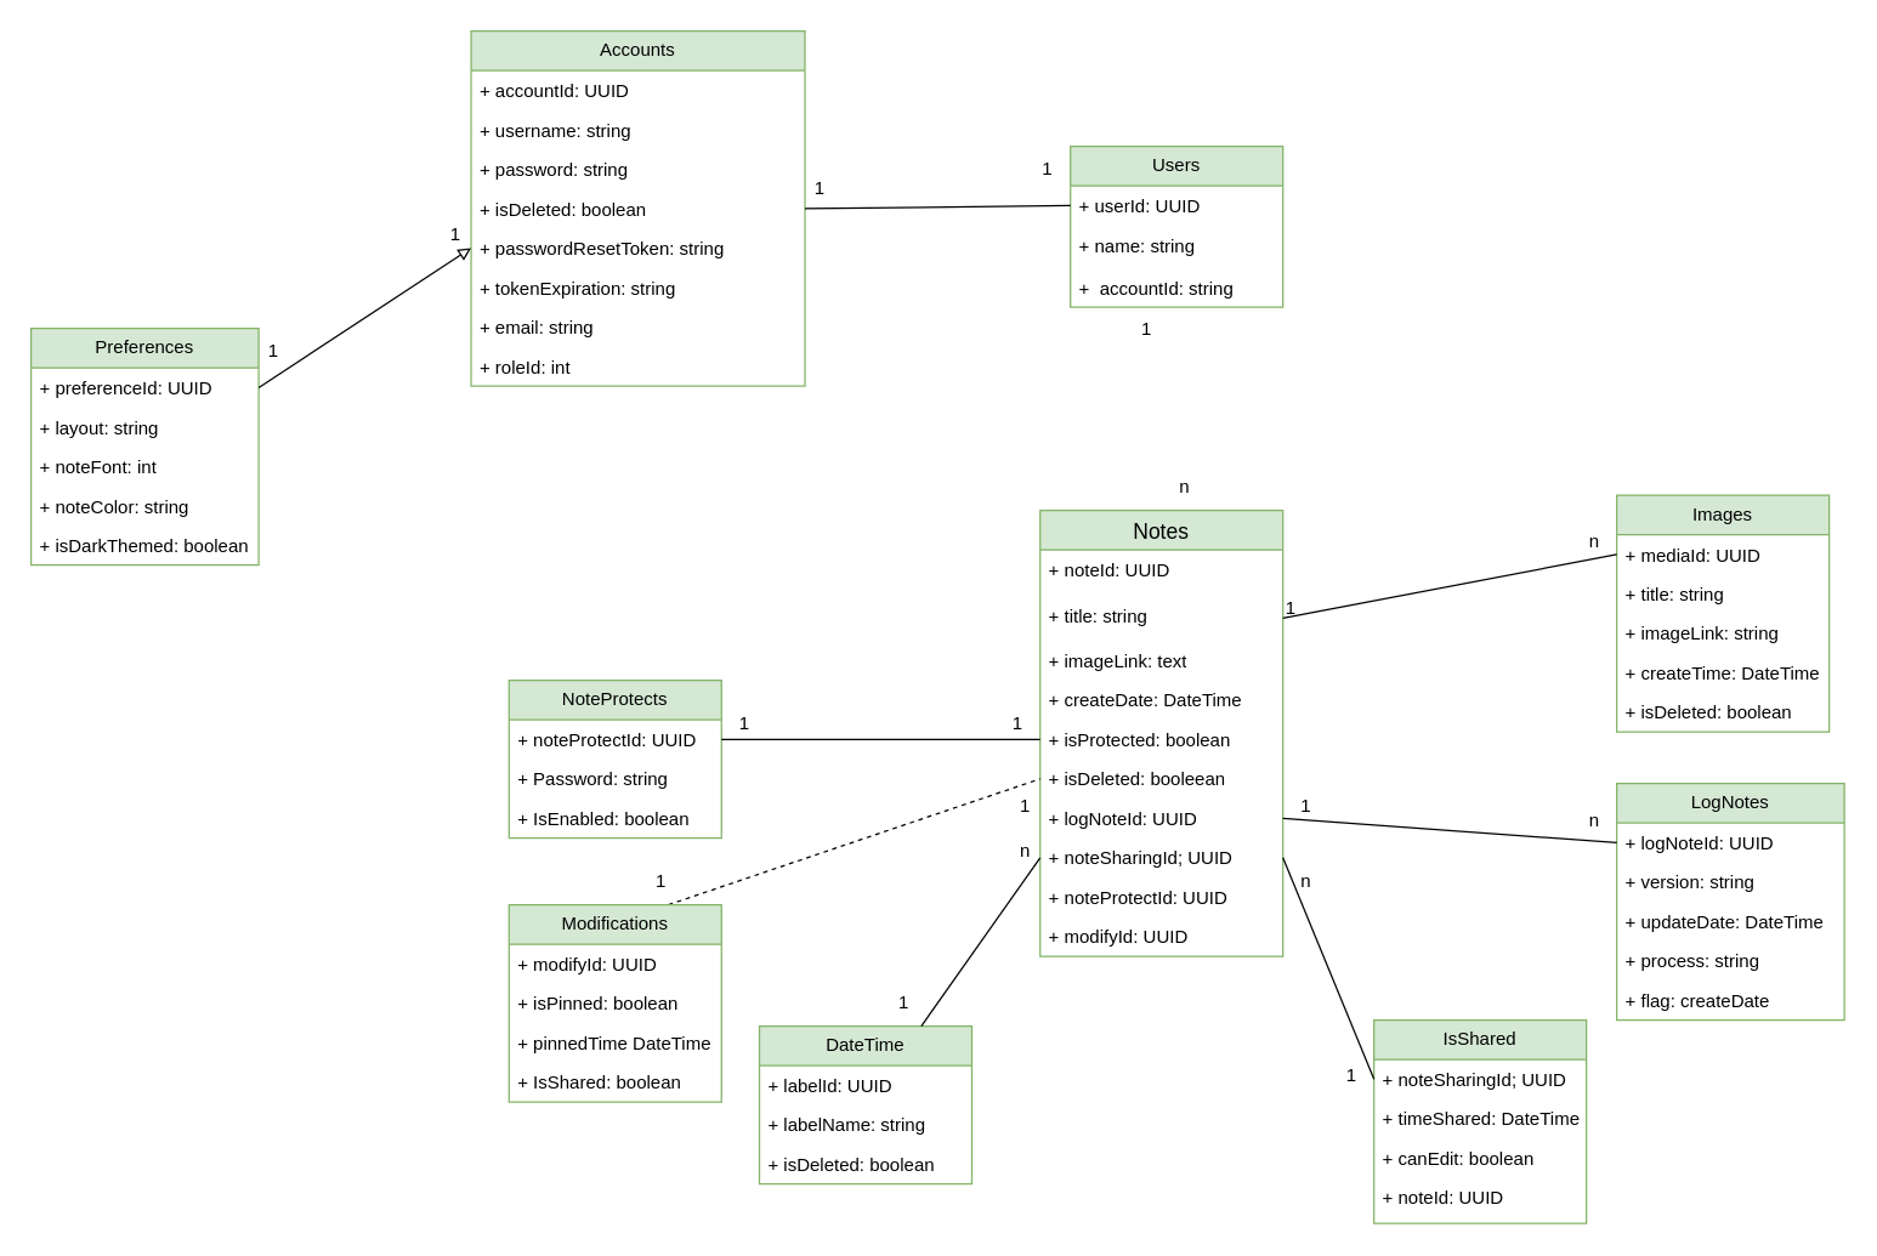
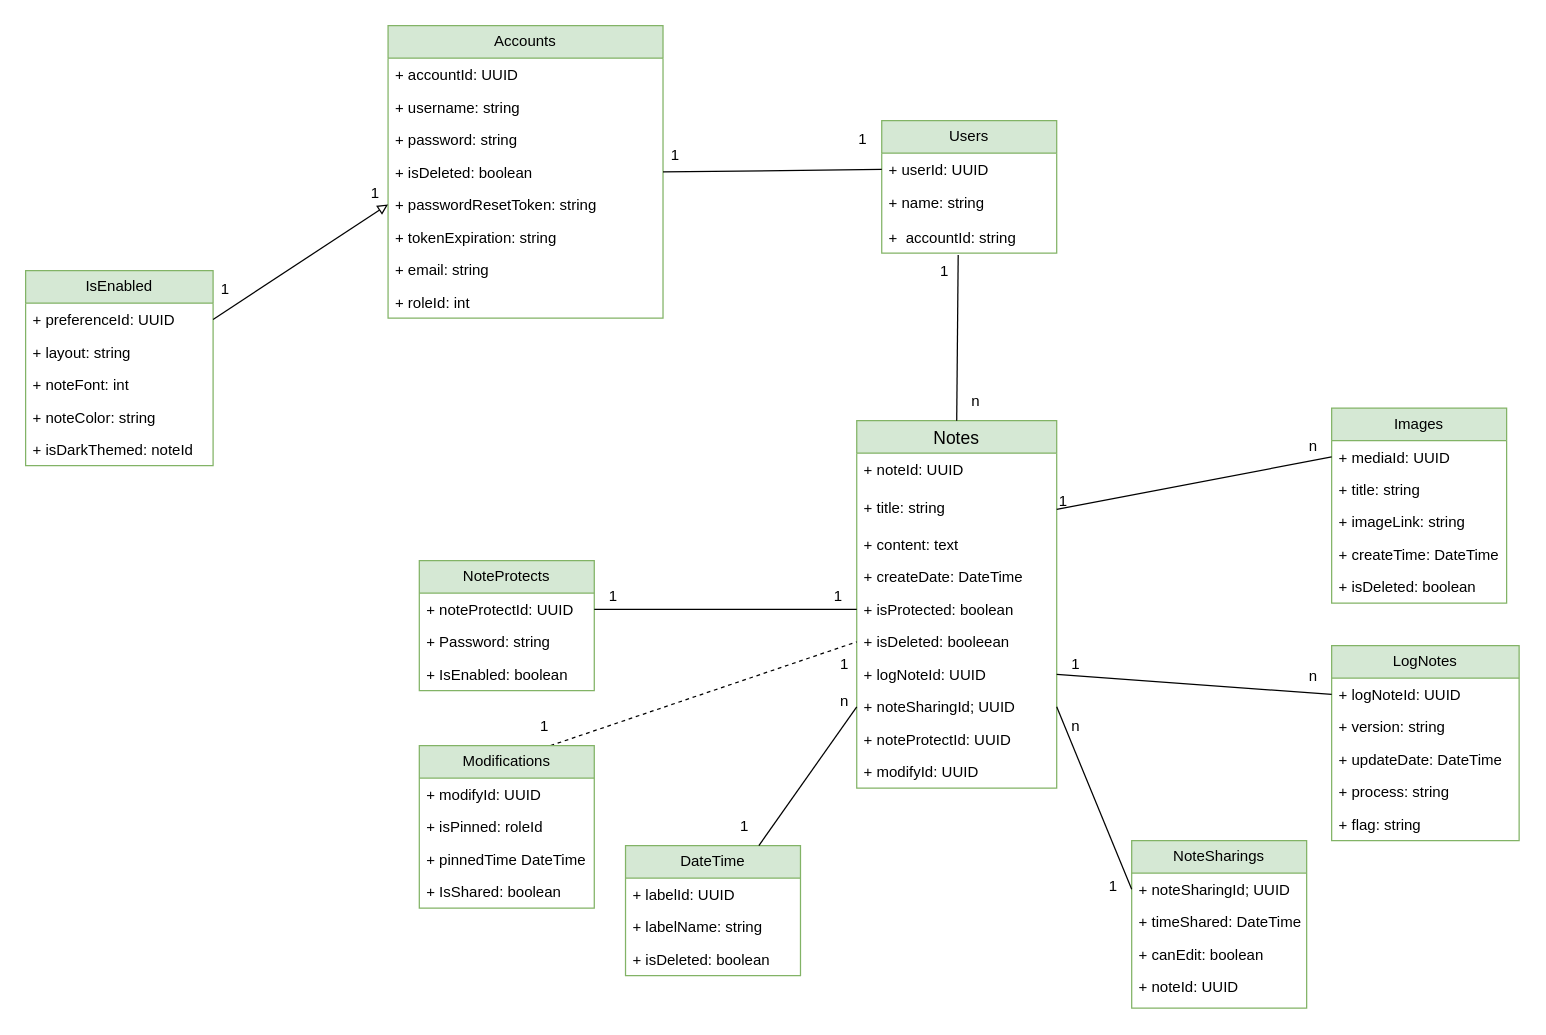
- <mxCell id="58" value="Preferences" style="swimlane;fontStyle=0;childLayout=stackLayout;horizontal=1;startSize=26;fillColor=#d5e8d4;horizontalStack=0;resizeParent=1;resizeParentMax=0;resizeLast=0;collapsible=1;marginBottom=0;whiteSpace=wrap;html=1;strokeColor=#82b366;" parent="1" vertex="1"><mxGeometry x="20" y="216" width="150" height="156" as="geometry" /></mxCell>
+ <mxCell id="58" value="IsEnabled" style="swimlane;fontStyle=0;childLayout=stackLayout;horizontal=1;startSize=26;fillColor=#d5e8d4;horizontalStack=0;resizeParent=1;resizeParentMax=0;resizeLast=0;collapsible=1;marginBottom=0;whiteSpace=wrap;html=1;strokeColor=#82b366;" parent="1" vertex="1"><mxGeometry x="20" y="216" width="150" height="156" as="geometry" /></mxCell>
+ <mxCell id="36" style="rounded=0;orthogonalLoop=1;jettySize=auto;html=1;exitX=0.437;exitY=1.053;exitDx=0;exitDy=0;entryX=0.5;entryY=0;entryDx=0;entryDy=0;endArrow=none;endFill=0;exitPerimeter=0;" parent="1" source="5" target="18" edge="1"><mxGeometry relative="1" as="geometry" /></mxCell>
- <mxCell id="63" value="+ isDarkThemed: boolean" style="text;strokeColor=none;fillColor=none;align=left;verticalAlign=top;spacingLeft=4;spacingRight=4;overflow=hidden;rotatable=0;points=[[0,0.5],[1,0.5]];portConstraint=eastwest;whiteSpace=wrap;html=1;" parent="58" vertex="1"><mxGeometry y="130" width="150" height="26" as="geometry" /></mxCell>
+ <mxCell id="63" value="+ isDarkThemed: noteId" style="text;strokeColor=none;fillColor=none;align=left;verticalAlign=top;spacingLeft=4;spacingRight=4;overflow=hidden;rotatable=0;points=[[0,0.5],[1,0.5]];portConstraint=eastwest;whiteSpace=wrap;html=1;" parent="58" vertex="1"><mxGeometry y="130" width="150" height="26" as="geometry" /></mxCell>
- <mxCell id="21" value="+ imageLink: text" style="text;strokeColor=none;fillColor=none;align=left;verticalAlign=top;spacingLeft=4;spacingRight=4;overflow=hidden;rotatable=0;points=[[0,0.5],[1,0.5]];portConstraint=eastwest;whiteSpace=wrap;html=1;" parent="18" vertex="1"><mxGeometry y="86" width="160" height="26" as="geometry" /></mxCell>
+ <mxCell id="21" value="+ content: text" style="text;strokeColor=none;fillColor=none;align=left;verticalAlign=top;spacingLeft=4;spacingRight=4;overflow=hidden;rotatable=0;points=[[0,0.5],[1,0.5]];portConstraint=eastwest;whiteSpace=wrap;html=1;" parent="18" vertex="1"><mxGeometry y="86" width="160" height="26" as="geometry" /></mxCell>
- <mxCell id="42" value="+ flag: createDate" style="text;strokeColor=none;fillColor=none;align=left;verticalAlign=top;spacingLeft=4;spacingRight=4;overflow=hidden;rotatable=0;points=[[0,0.5],[1,0.5]];portConstraint=eastwest;whiteSpace=wrap;html=1;" parent="37" vertex="1"><mxGeometry y="130" width="150" height="26" as="geometry" /></mxCell>
+ <mxCell id="42" value="+ flag: string" style="text;strokeColor=none;fillColor=none;align=left;verticalAlign=top;spacingLeft=4;spacingRight=4;overflow=hidden;rotatable=0;points=[[0,0.5],[1,0.5]];portConstraint=eastwest;whiteSpace=wrap;html=1;" parent="37" vertex="1"><mxGeometry y="130" width="150" height="26" as="geometry" /></mxCell>
- <mxCell id="50" value="+ isPinned: boolean" style="text;strokeColor=none;fillColor=none;align=left;verticalAlign=top;spacingLeft=4;spacingRight=4;overflow=hidden;rotatable=0;points=[[0,0.5],[1,0.5]];portConstraint=eastwest;whiteSpace=wrap;html=1;" parent="48" vertex="1"><mxGeometry y="52" width="140" height="26" as="geometry" /></mxCell>
+ <mxCell id="50" value="+ isPinned: roleId" style="text;strokeColor=none;fillColor=none;align=left;verticalAlign=top;spacingLeft=4;spacingRight=4;overflow=hidden;rotatable=0;points=[[0,0.5],[1,0.5]];portConstraint=eastwest;whiteSpace=wrap;html=1;" parent="48" vertex="1"><mxGeometry y="52" width="140" height="26" as="geometry" /></mxCell>
- <mxCell id="53" value="IsShared" style="swimlane;fontStyle=0;childLayout=stackLayout;horizontal=1;startSize=26;fillColor=#d5e8d4;horizontalStack=0;resizeParent=1;resizeParentMax=0;resizeLast=0;collapsible=1;marginBottom=0;whiteSpace=wrap;html=1;strokeColor=#82b366;" parent="1" vertex="1"><mxGeometry x="905" y="672" width="140" height="134" as="geometry" /></mxCell>
+ <mxCell id="53" value="NoteSharings" style="swimlane;fontStyle=0;childLayout=stackLayout;horizontal=1;startSize=26;fillColor=#d5e8d4;horizontalStack=0;resizeParent=1;resizeParentMax=0;resizeLast=0;collapsible=1;marginBottom=0;whiteSpace=wrap;html=1;strokeColor=#82b366;" parent="1" vertex="1"><mxGeometry x="905" y="672" width="140" height="134" as="geometry" /></mxCell>
